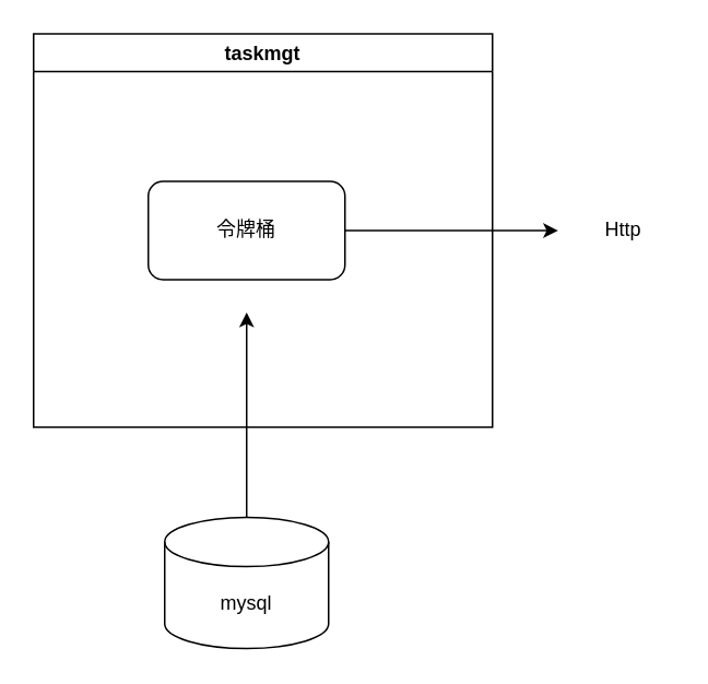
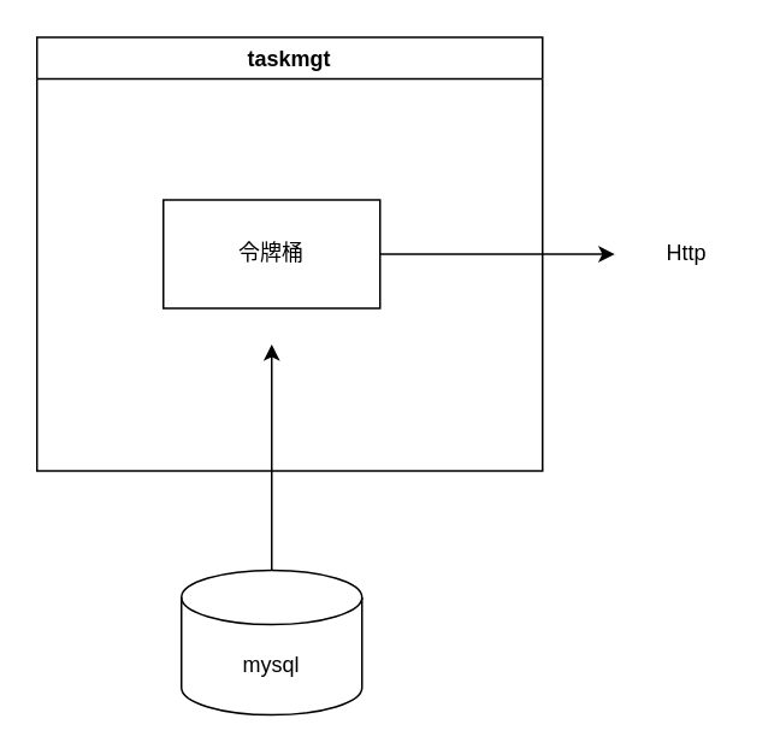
- <mxCell id="3" value="令牌桶" style="whiteSpace=wrap;html=1;rounded=1;" parent="2" vertex="1"><mxGeometry x="70" y="90" width="120" height="60" as="geometry" /></mxCell>
+ <mxCell id="3" value="令牌桶" style="rounded=0;whiteSpace=wrap;html=1;" parent="2" vertex="1"><mxGeometry x="70" y="90" width="120" height="60" as="geometry" /></mxCell>
